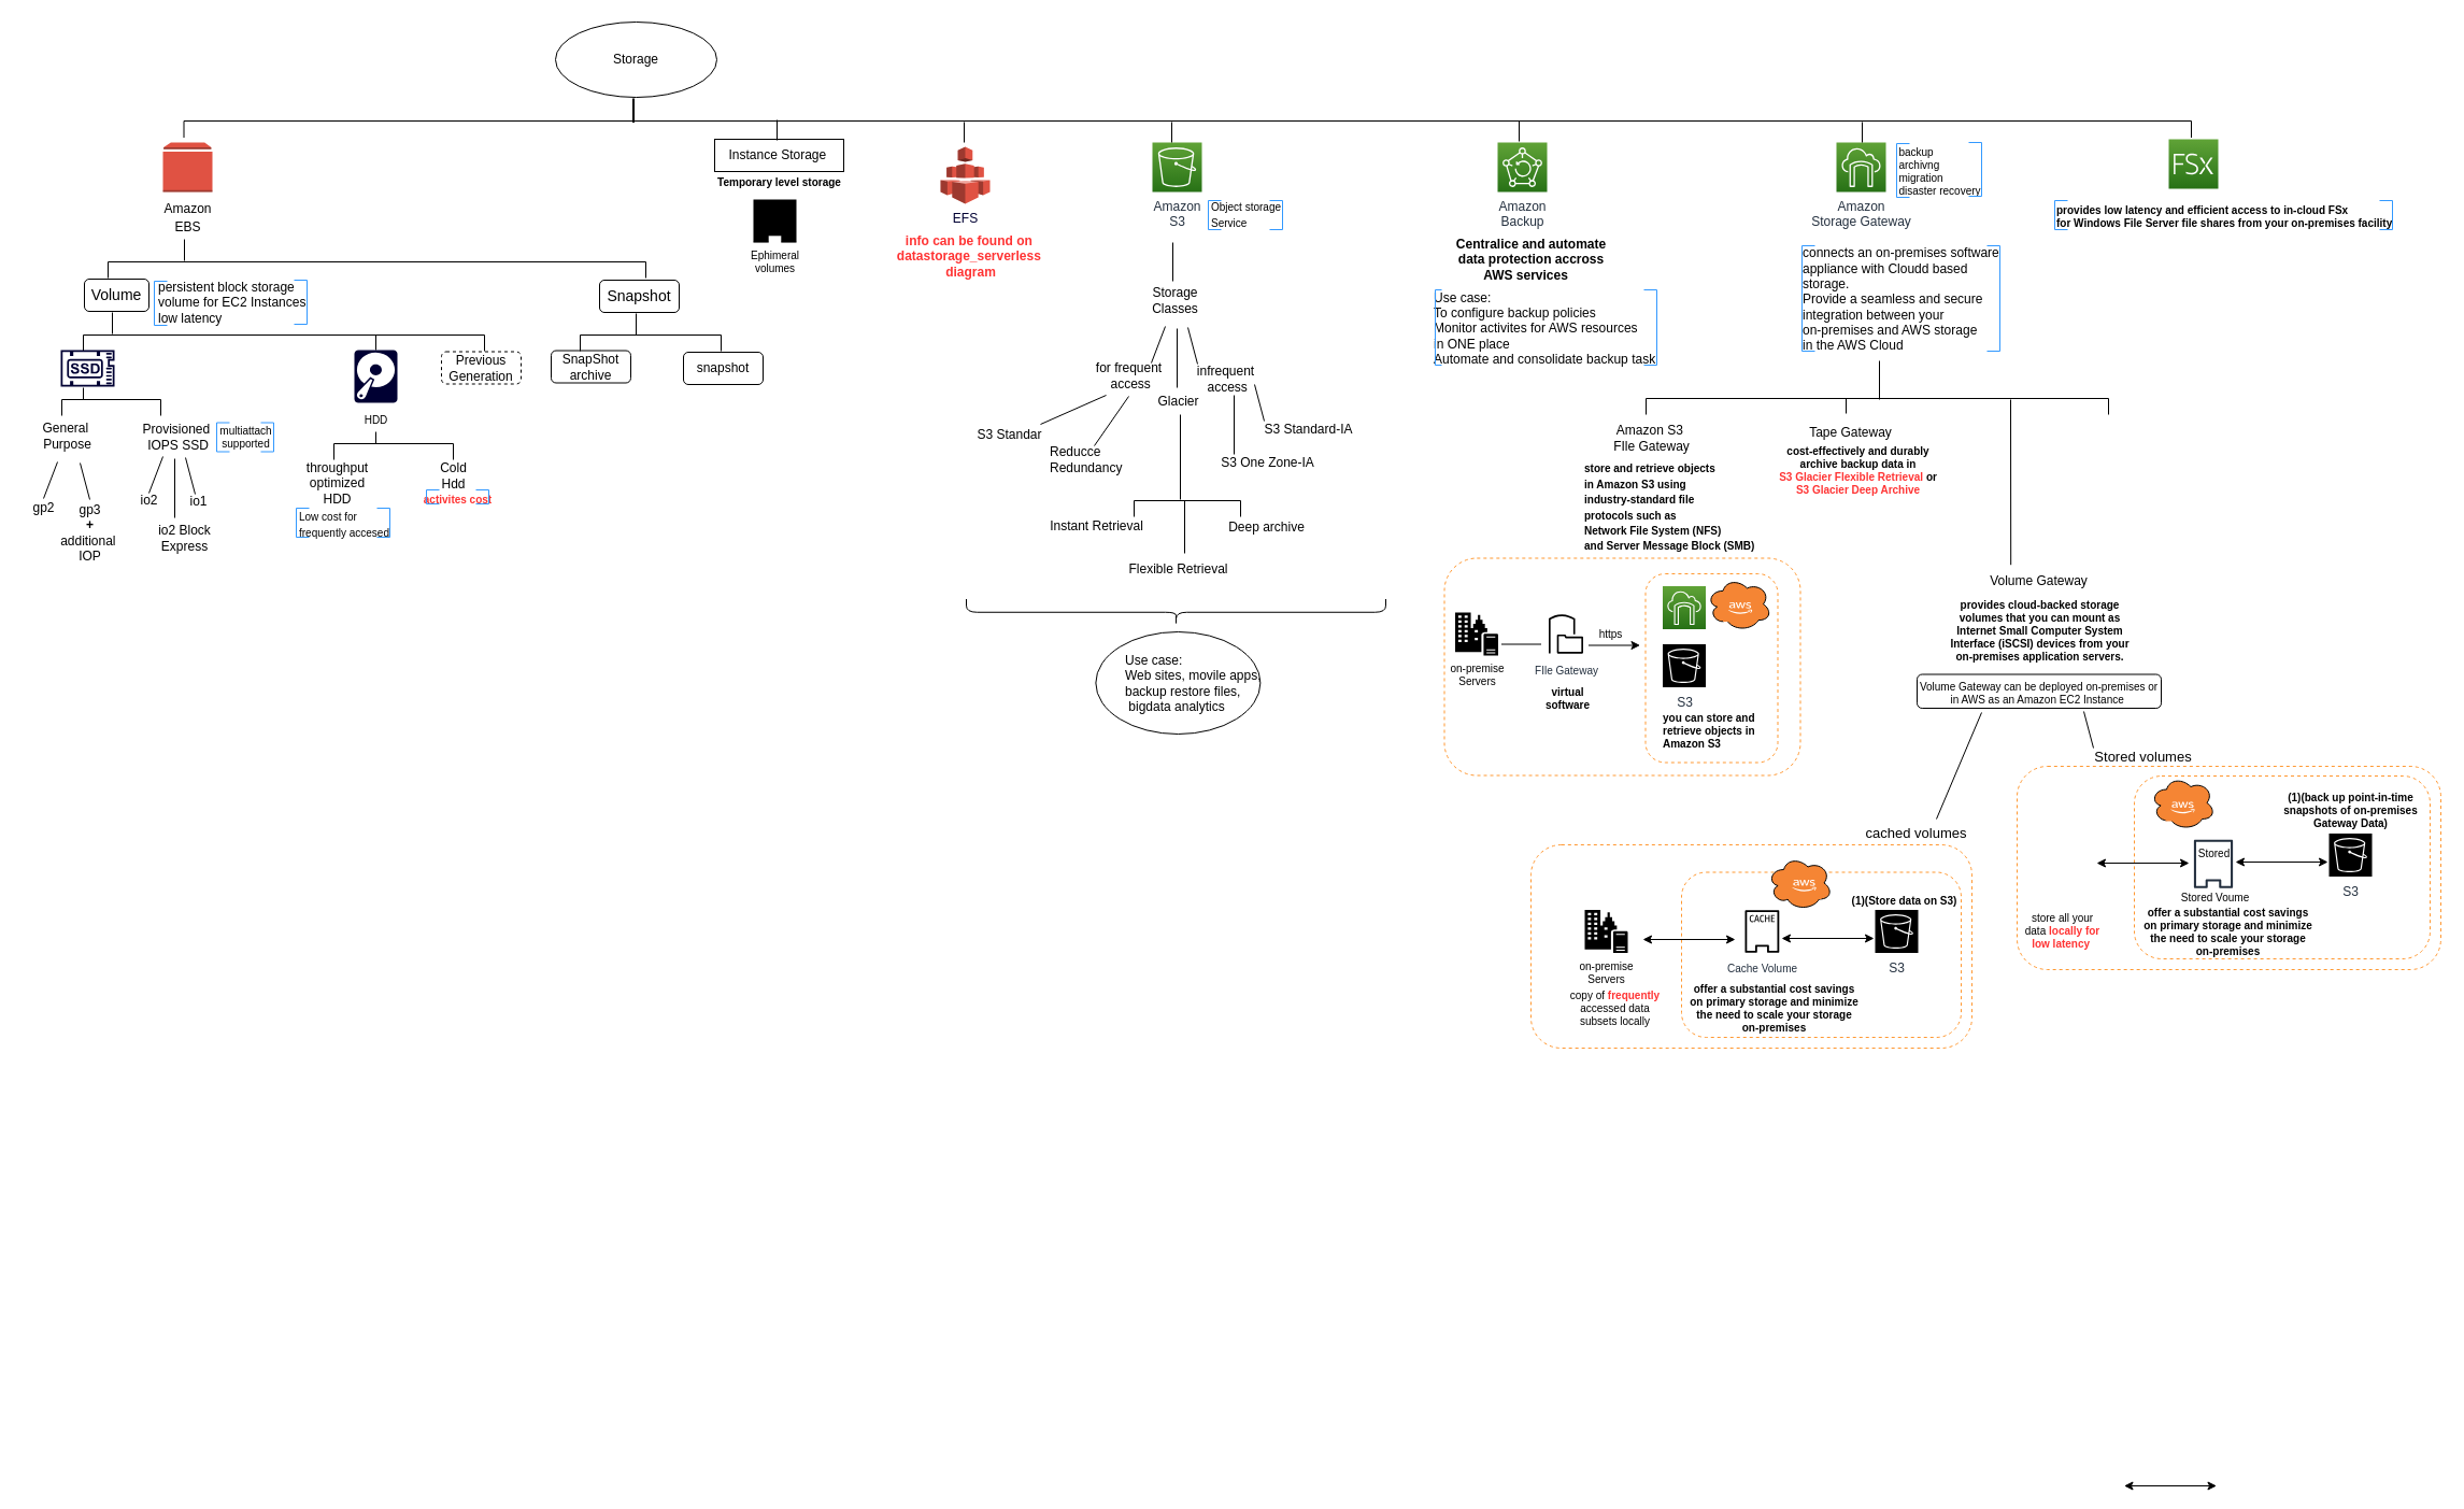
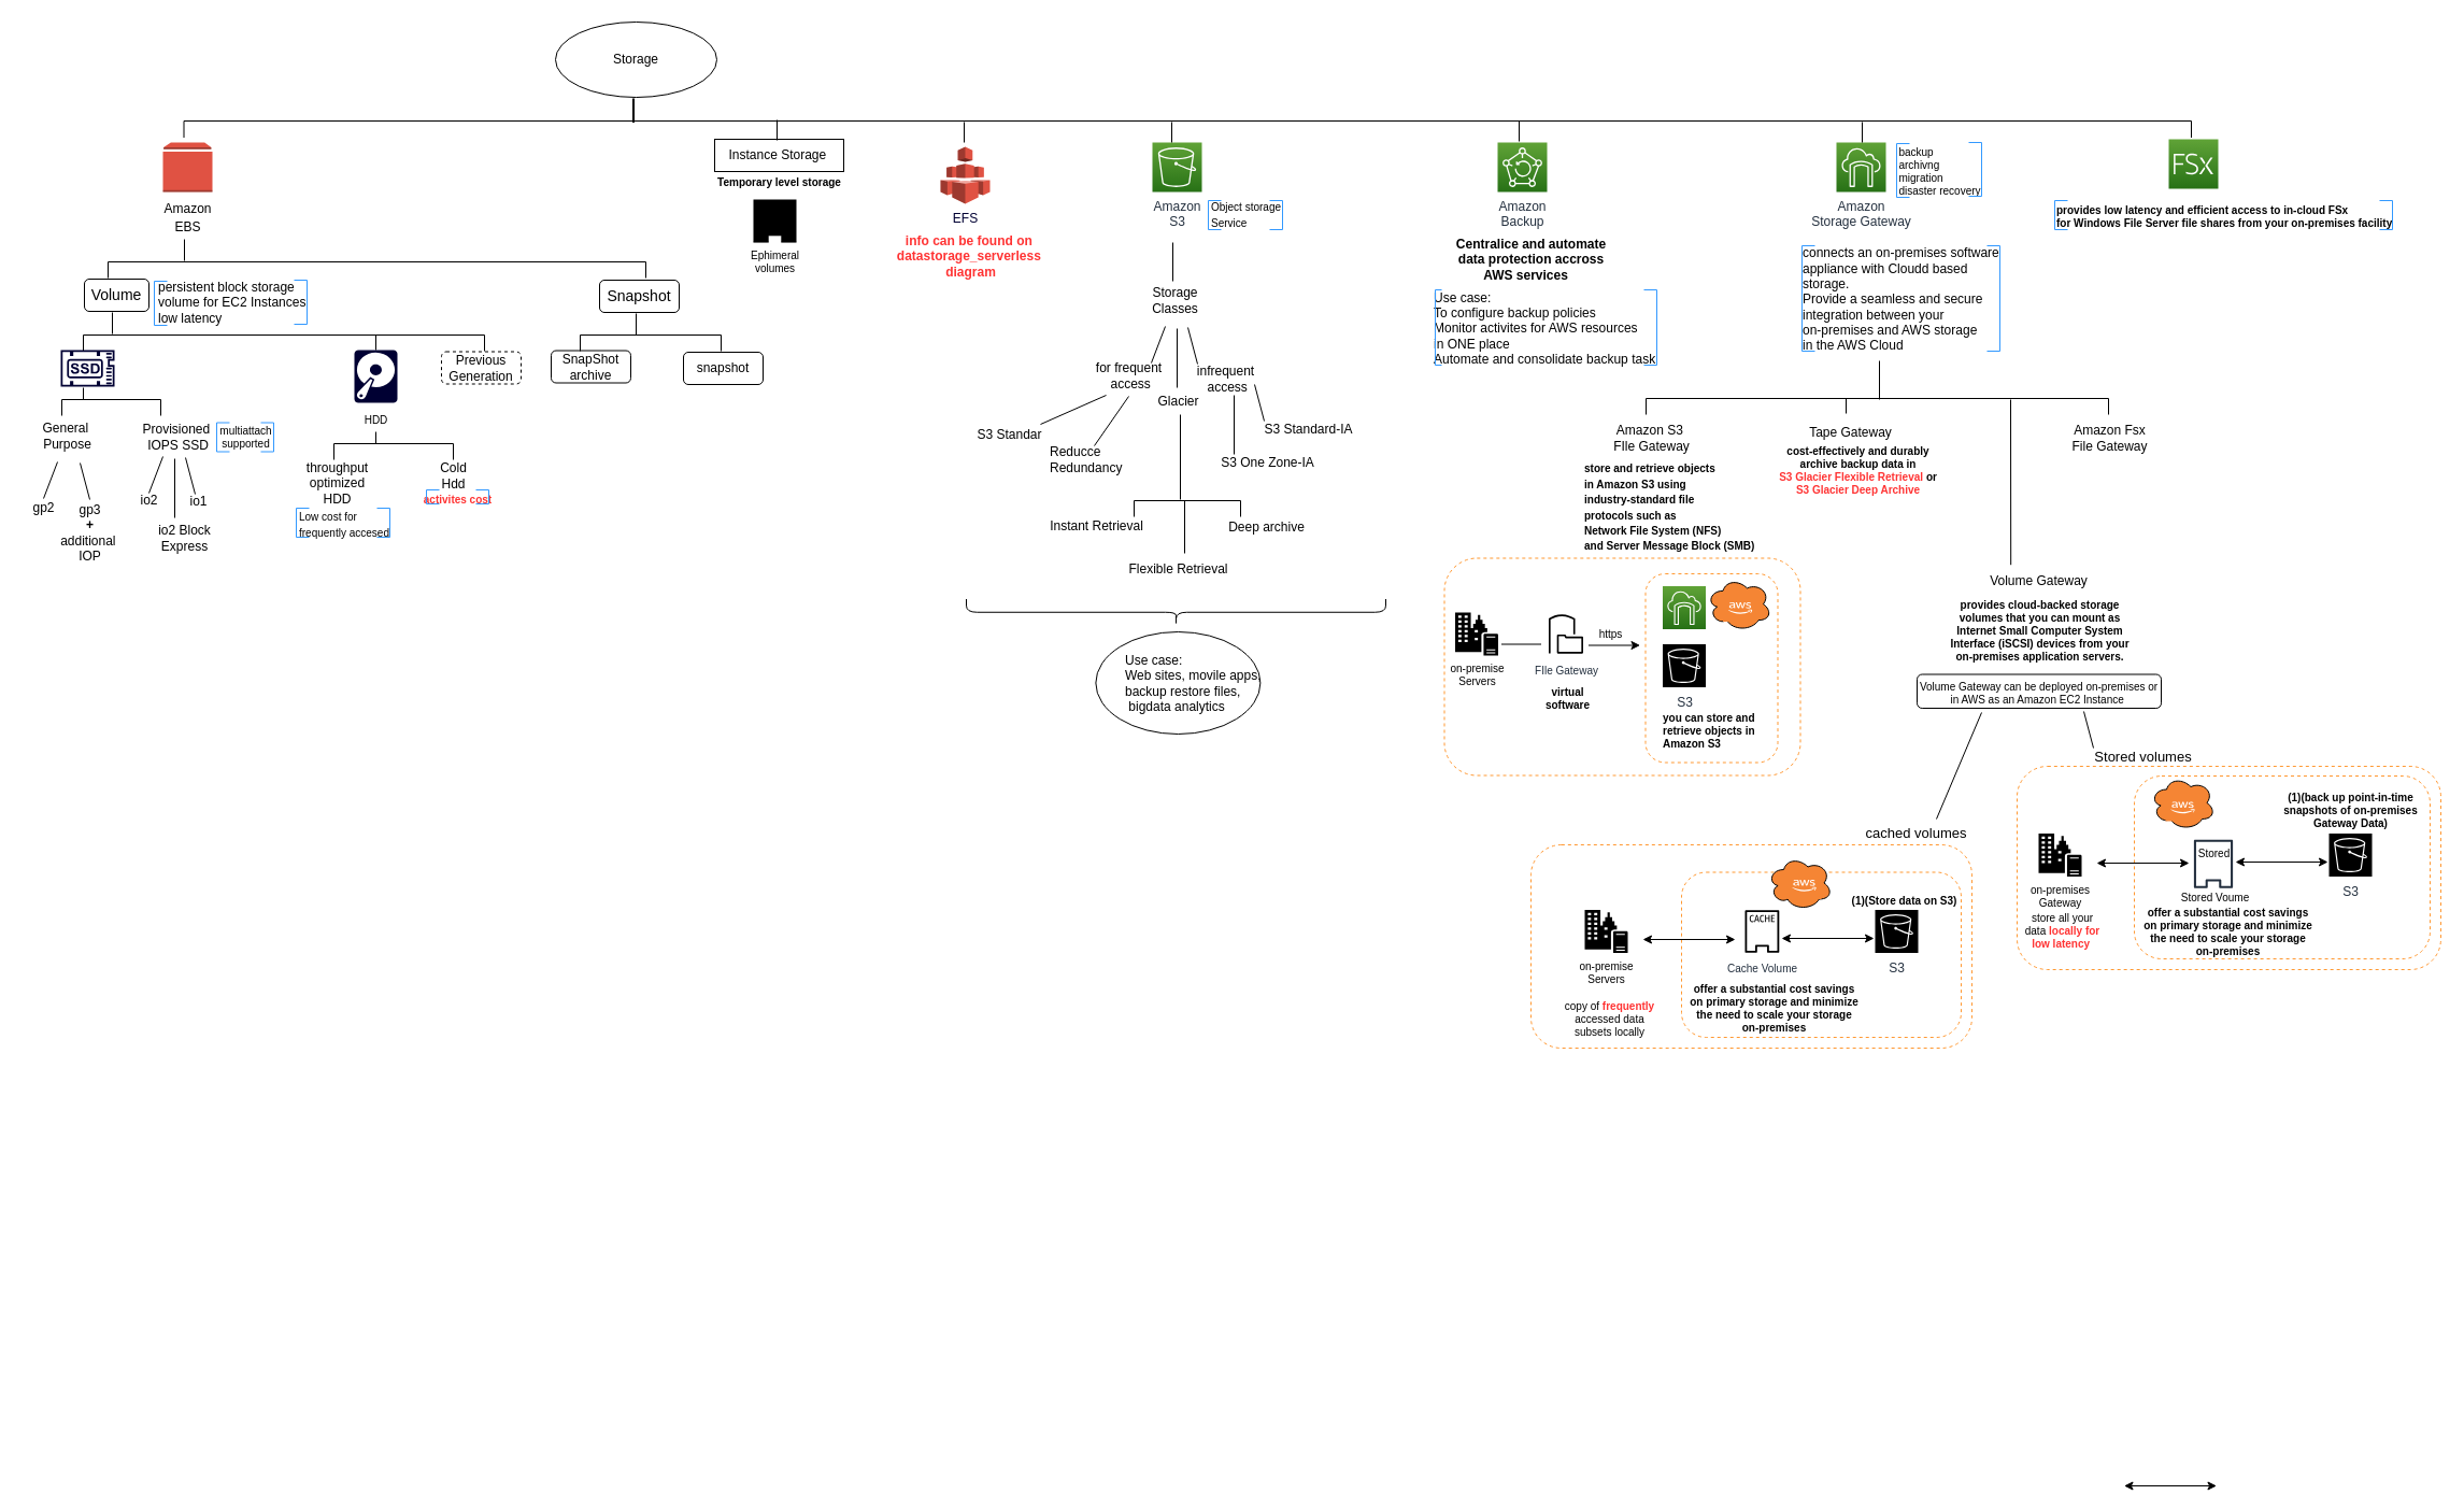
+ <mxCell id="102" value="Amazon Fsx&lt;br&gt;File Gateway" style="text;html=1;align=center;verticalAlign=middle;resizable=0;points=[];autosize=1;strokeColor=none;fillColor=none;fontSize=12;fontColor=#000000;" parent="1" vertex="1"><mxGeometry x="1916" y="387" width="90" height="40" as="geometry" /></mxCell>
+ <mxCell id="131" value="on-premises&lt;br&gt;Gateway" style="sketch=0;pointerEvents=1;shadow=0;dashed=0;html=1;strokeColor=none;fillColor=#000000;labelPosition=center;verticalLabelPosition=bottom;verticalAlign=top;outlineConnect=0;align=center;shape=mxgraph.office.servers.on_premises_server;fontSize=10;fontColor=#000000;" vertex="1" parent="1"><mxGeometry x="1895" y="774.5" width="40" height="40" as="geometry" /></mxCell>
- <mxCell id="127" value="copy of &lt;b&gt;&lt;font color=&quot;#ff3333&quot;&gt;frequently &lt;/font&gt;&lt;/b&gt;&lt;br&gt;accessed data &lt;br&gt;subsets locally" style="text;html=1;align=center;verticalAlign=middle;resizable=0;points=[];autosize=1;strokeColor=none;fillColor=none;fontSize=10;" vertex="1" parent="1"><mxGeometry x="1446" y="912" width="110" height="50" as="geometry" /></mxCell>
+ <mxCell id="127" value="copy of &lt;b&gt;&lt;font color=&quot;#ff3333&quot;&gt;frequently &lt;/font&gt;&lt;/b&gt;&lt;br&gt;accessed data &lt;br&gt;subsets locally" style="text;html=1;align=center;verticalAlign=middle;resizable=0;points=[];autosize=1;strokeColor=none;fillColor=none;fontSize=10;" vertex="1" parent="1"><mxGeometry x="1441" y="922" width="110" height="50" as="geometry" /></mxCell>
